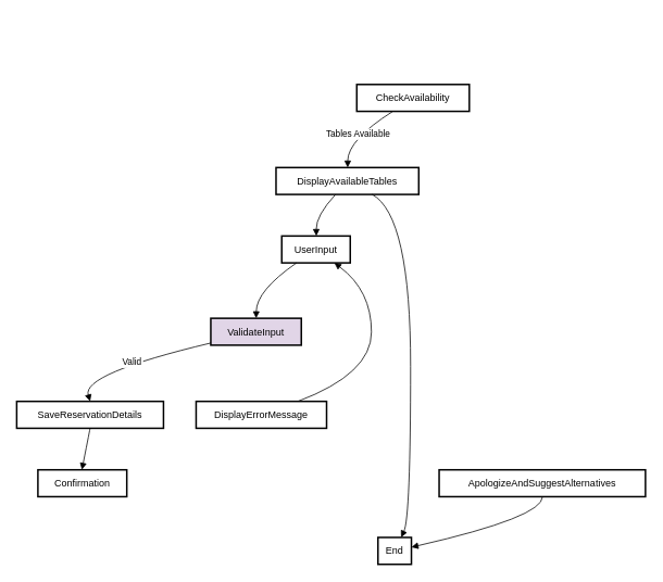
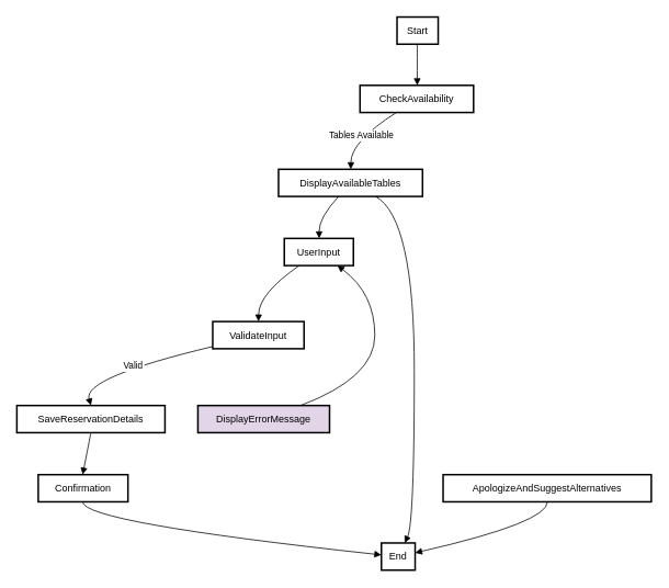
+ <mxCell id="2" value="Start" style="whiteSpace=wrap;strokeWidth=2;" vertex="1" parent="1"><mxGeometry x="482" y="20" width="50" height="33" as="geometry" /></mxCell>
+ <mxCell id="12" value="" style="curved=1;startArrow=none;endArrow=block;exitX=0.491;exitY=1.012;entryX=0.504;entryY=0.012;rounded=0;" edge="1" parent="1" source="2" target="3"><mxGeometry relative="1" as="geometry"><Array as="points" /></mxGeometry></mxCell>
- <mxCell id="7" value="ValidateInput" style="whiteSpace=wrap;strokeWidth=2;fillColor=#e1d5e7;" vertex="1" parent="1"><mxGeometry x="258" y="390" width="111" height="33" as="geometry" /></mxCell>
+ <mxCell id="7" value="ValidateInput" style="whiteSpace=wrap;strokeWidth=2;" vertex="1" parent="1"><mxGeometry x="258" y="390" width="111" height="33" as="geometry" /></mxCell>
- <mxCell id="9" value="DisplayErrorMessage" style="whiteSpace=wrap;strokeWidth=2;" vertex="1" parent="1"><mxGeometry x="240" y="492" width="160" height="33" as="geometry" /></mxCell>
+ <mxCell id="9" value="DisplayErrorMessage" style="whiteSpace=wrap;strokeWidth=2;fillColor=#e1d5e7;" vertex="1" parent="1"><mxGeometry x="240" y="492" width="160" height="33" as="geometry" /></mxCell>
+ <mxCell id="19" value="" style="curved=1;startArrow=none;endArrow=block;exitX=0.495;exitY=1.0;entryX=-0.006;entryY=0.438;rounded=0;" edge="1" parent="1" source="10" target="11"><mxGeometry relative="1" as="geometry"><Array as="points"><mxPoint x="100" y="634" /></Array></mxGeometry></mxCell>
